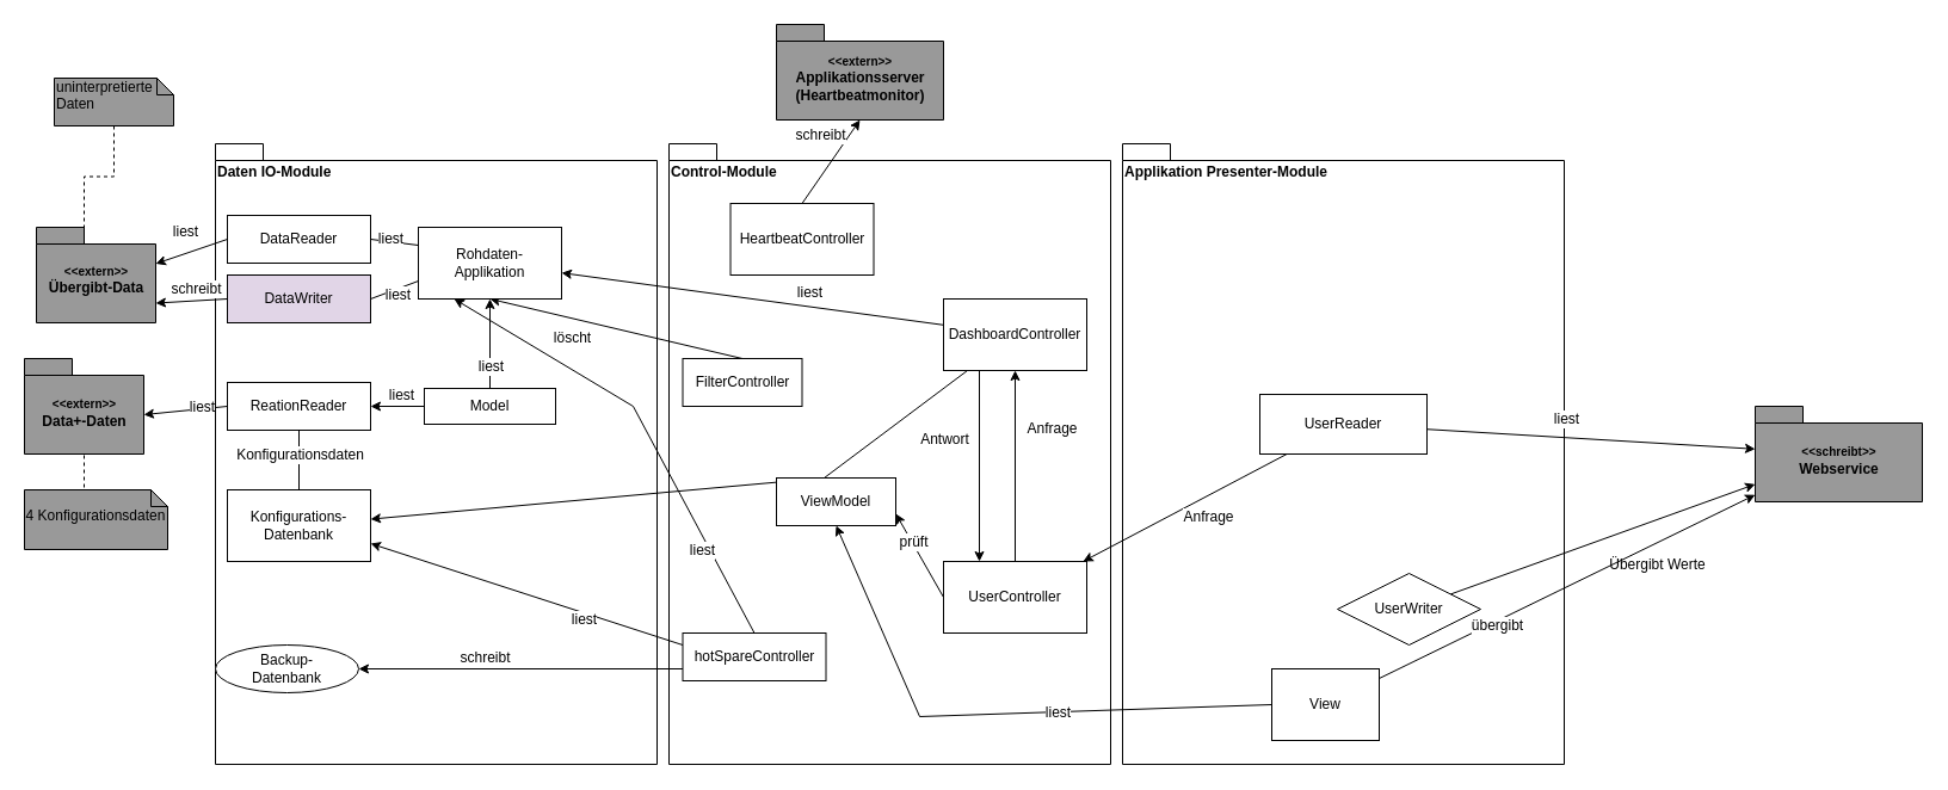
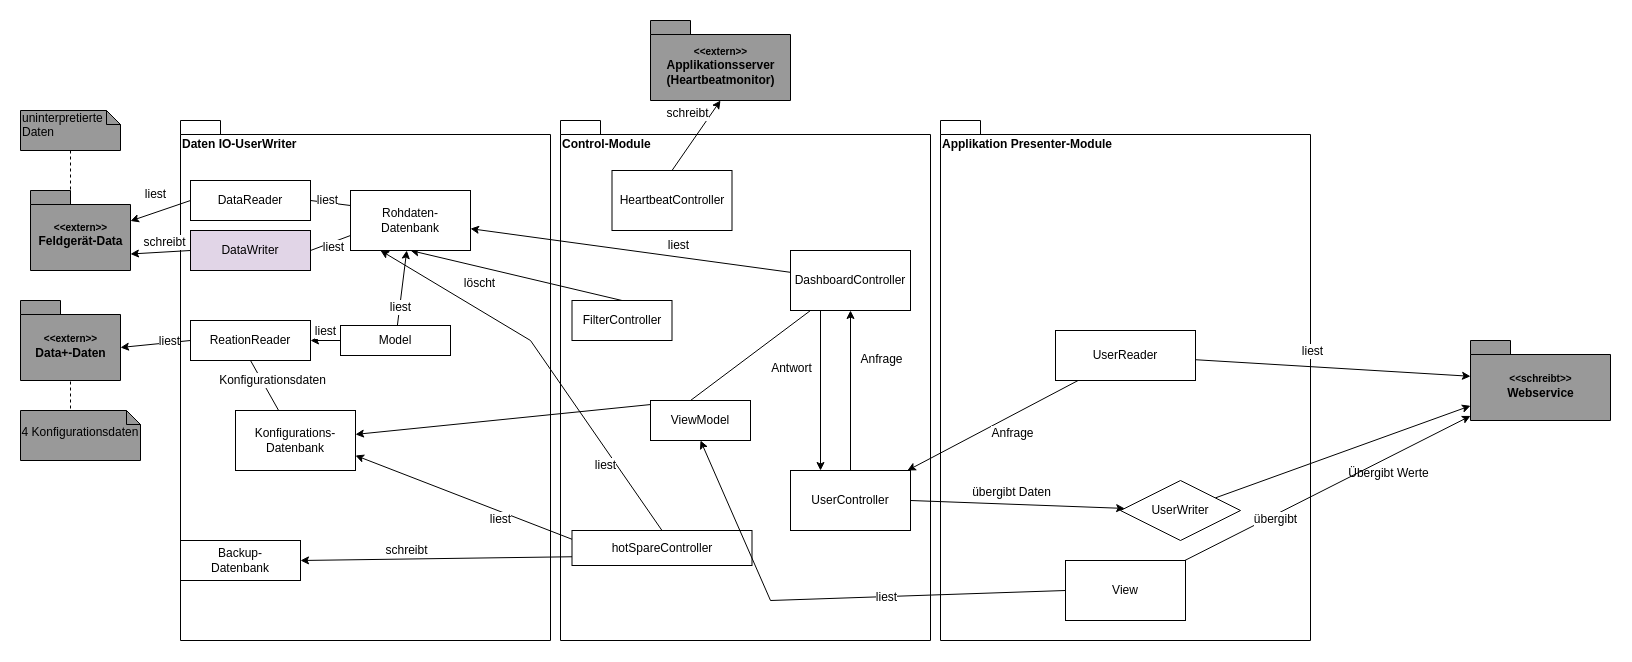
- <mxCell id="14" value="&lt;div&gt;uninterpretierte&lt;/div&gt;&lt;div&gt;Daten&lt;br&gt;&lt;/div&gt;" style="shape=note;whiteSpace=wrap;html=1;size=14;verticalAlign=top;align=left;spacingTop=-6;fillColor=#999999;" parent="1" vertex="1"><mxGeometry x="45" y="65" width="100" height="40" as="geometry" /></mxCell>
+ <mxCell id="14" value="&lt;div&gt;uninterpretierte&lt;/div&gt;&lt;div&gt;Daten&lt;br&gt;&lt;/div&gt;" style="shape=note;whiteSpace=wrap;html=1;size=14;verticalAlign=top;align=left;spacingTop=-6;fillColor=#999999;" parent="1" vertex="1"><mxGeometry x="20" y="110" width="100" height="40" as="geometry" /></mxCell>
- <mxCell id="3" value="Daten IO-Module" style="shape=folder;fontStyle=1;spacingTop=10;tabWidth=40;tabHeight=14;tabPosition=left;html=1;align=left;verticalAlign=top;" parent="1" vertex="1"><mxGeometry x="180" y="120" width="370" height="520" as="geometry" /></mxCell>
+ <mxCell id="3" value="Daten IO-UserWriter" style="shape=folder;fontStyle=1;spacingTop=10;tabWidth=40;tabHeight=14;tabPosition=left;html=1;align=left;verticalAlign=top;" parent="1" vertex="1"><mxGeometry x="180" y="120" width="370" height="520" as="geometry" /></mxCell>
- <mxCell id="25" value="&lt;div&gt;Rohdaten-&lt;/div&gt;&lt;div&gt;Applikation&lt;/div&gt;" style="rounded=0;whiteSpace=wrap;html=1;align=center;" parent="1" vertex="1"><mxGeometry y="190" width="120" height="60" as="geometry" x="350" /></mxCell>
+ <mxCell id="25" value="&lt;div&gt;Rohdaten-&lt;/div&gt;&lt;div&gt;Datenbank&lt;/div&gt;" style="rounded=0;whiteSpace=wrap;html=1;align=center;" parent="1" vertex="1"><mxGeometry y="190" width="120" height="60" as="geometry" x="350" /></mxCell>
- <mxCell id="12" value="&lt;div style=&quot;font-size: 10px&quot;&gt;&amp;lt;&amp;lt;extern&amp;gt;&amp;gt;&lt;br&gt;&lt;/div&gt;&lt;div&gt;Übergibt-Data&lt;/div&gt;" style="shape=folder;fontStyle=1;spacingTop=10;tabWidth=40;tabHeight=14;tabPosition=left;html=1;align=center;verticalAlign=middle;fillColor=#999999;" parent="1" vertex="1"><mxGeometry x="30" y="190" width="100" height="80" as="geometry" /></mxCell>
+ <mxCell id="12" value="&lt;div style=&quot;font-size: 10px&quot;&gt;&amp;lt;&amp;lt;extern&amp;gt;&amp;gt;&lt;br&gt;&lt;/div&gt;&lt;div&gt;Feldgerät-Data&lt;/div&gt;" style="shape=folder;fontStyle=1;spacingTop=10;tabWidth=40;tabHeight=14;tabPosition=left;html=1;align=center;verticalAlign=middle;fillColor=#999999;" parent="1" vertex="1"><mxGeometry x="30" y="190" width="100" height="80" as="geometry" /></mxCell>
- <mxCell id="69" value="Model" style="rounded=0;whiteSpace=wrap;html=1;" vertex="1" parent="1"><mxGeometry x="355" y="325" width="110" height="30" as="geometry" /></mxCell>
+ <mxCell id="69" value="Model" style="rounded=0;whiteSpace=wrap;html=1;" vertex="1" parent="1"><mxGeometry x="340" y="325" width="110" height="30" as="geometry" /></mxCell>
- <mxCell id="28" value="&lt;div&gt;Konfigurations-&lt;/div&gt;&lt;div&gt;Datenbank&lt;/div&gt;" style="rounded=0;whiteSpace=wrap;html=1;align=center;" parent="1" vertex="1"><mxGeometry x="190" y="410" width="120" height="60" as="geometry" /></mxCell>
+ <mxCell id="28" value="&lt;div&gt;Konfigurations-&lt;/div&gt;&lt;div&gt;Datenbank&lt;/div&gt;" style="rounded=0;whiteSpace=wrap;html=1;align=center;" parent="1" vertex="1"><mxGeometry x="235" y="410" width="120" height="60" as="geometry" /></mxCell>
- <mxCell id="62" style="edgeStyle=none;rounded=0;orthogonalLoop=1;jettySize=auto;html=1;entryX=1;entryY=0.75;entryDx=0;entryDy=0;exitX=0;exitY=0.5;exitDx=0;exitDy=0;" edge="1" parent="1" source="64" target="70"><mxGeometry relative="1" as="geometry" /></mxCell>
- <mxCell id="63" value="prüft" style="text;html=1;align=center;verticalAlign=middle;resizable=0;points=[];labelBackgroundColor=#ffffff;" vertex="1" connectable="0" parent="62"><mxGeometry x="0.304" y="-1" relative="1" as="geometry"><mxPoint as="offset" /></mxGeometry></mxCell>
+ <mxCell id="58" style="edgeStyle=none;rounded=0;orthogonalLoop=1;jettySize=auto;html=1;exitX=1;exitY=0.5;exitDx=0;exitDy=0;" edge="1" parent="1" source="64" target="57"><mxGeometry relative="1" as="geometry" /></mxCell>
+ <mxCell id="59" value="übergibt Daten" style="text;html=1;align=center;verticalAlign=middle;resizable=0;points=[];labelBackgroundColor=#ffffff;" vertex="1" connectable="0" parent="58"><mxGeometry x="0.57" relative="1" as="geometry"><mxPoint x="-67" y="-15" as="offset" /></mxGeometry></mxCell>
- <mxCell id="36" value="hotSpareController" style="rounded=0;whiteSpace=wrap;html=1;fillColor=none;align=center;fontStyle=0" parent="1" vertex="1"><mxGeometry x="571.5" y="530" width="120" height="40" as="geometry" /></mxCell>
+ <mxCell id="36" value="hotSpareController" style="rounded=0;whiteSpace=wrap;html=1;fillColor=none;align=center;fontStyle=0" parent="1" vertex="1"><mxGeometry x="571.5" y="530" width="180" height="35" as="geometry" /></mxCell>
- <mxCell id="37" value="&lt;div&gt;Backup-&lt;/div&gt;&lt;div&gt;Datenbank&lt;/div&gt;" style="ellipse;whiteSpace=wrap;html=1;align=center;" parent="1" vertex="1"><mxGeometry x="180" y="540" width="120" height="40" as="geometry" /></mxCell>
+ <mxCell id="37" value="&lt;div&gt;Backup-&lt;/div&gt;&lt;div&gt;Datenbank&lt;/div&gt;" style="rounded=0;whiteSpace=wrap;html=1;align=center;" parent="1" vertex="1"><mxGeometry x="180" y="540" width="120" height="40" as="geometry" /></mxCell>
- <mxCell id="75" value="View" style="rounded=0;whiteSpace=wrap;html=1;" vertex="1" parent="1"><mxGeometry x="1065" y="560" width="90" height="60" as="geometry" /></mxCell>
+ <mxCell id="75" value="View" style="rounded=0;whiteSpace=wrap;html=1;" vertex="1" parent="1"><mxGeometry x="1065" y="560" width="120" height="60" as="geometry" /></mxCell>
